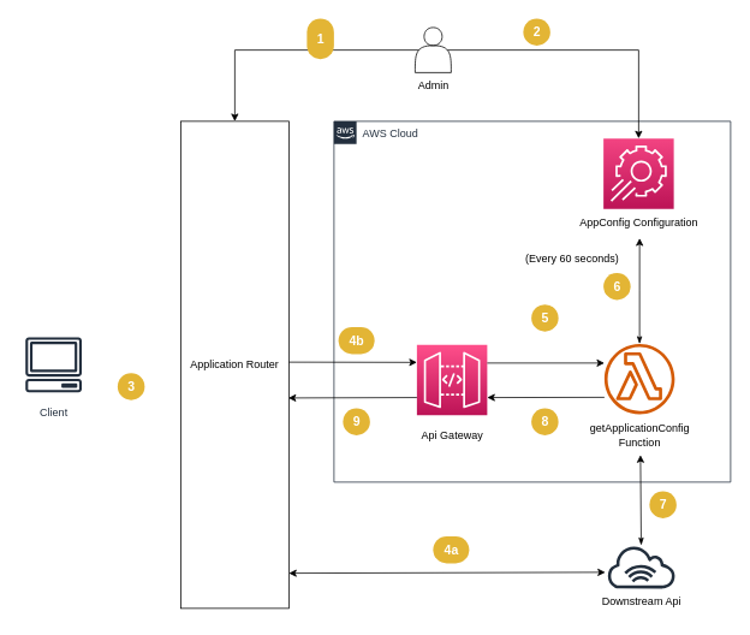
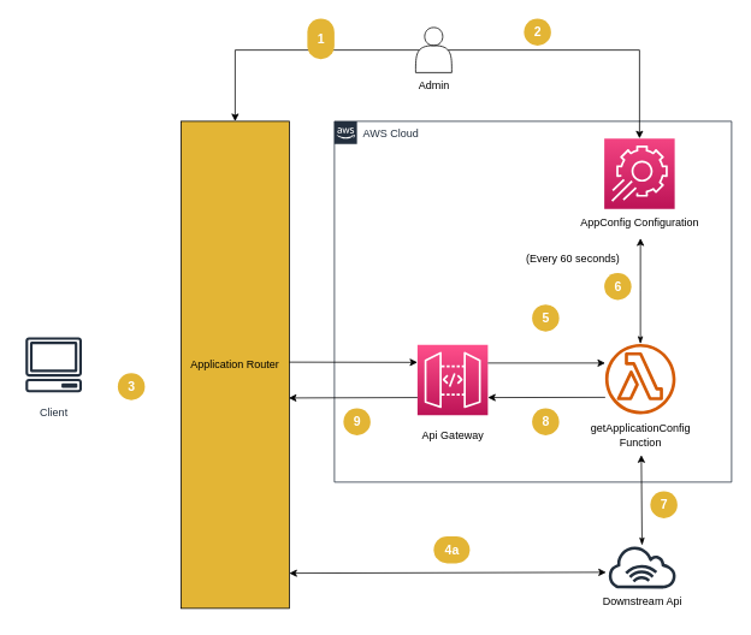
- <mxCell id="13" value="&lt;font color=&quot;#ffffff&quot; style=&quot;font-size: 14px;&quot;&gt;4b&lt;/font&gt;" style="text;html=1;align=center;verticalAlign=middle;resizable=0;points=[];autosize=1;strokeColor=none;fillColor=#E3B535;rounded=1;arcSize=50;fontSize=14;fontStyle=1" parent="2" vertex="1"><mxGeometry x="5" y="228" width="40" height="30" as="geometry" /></mxCell>
- <mxCell id="27" value="Application Router" style="rounded=0;whiteSpace=wrap;html=1;" parent="1" vertex="1"><mxGeometry x="200" y="134" width="120" height="540" as="geometry" /></mxCell>
+ <mxCell id="27" value="Application Router" style="rounded=0;whiteSpace=wrap;html=1;fillColor=#e3b535;" parent="1" vertex="1"><mxGeometry x="200" y="134" width="120" height="540" as="geometry" /></mxCell>
